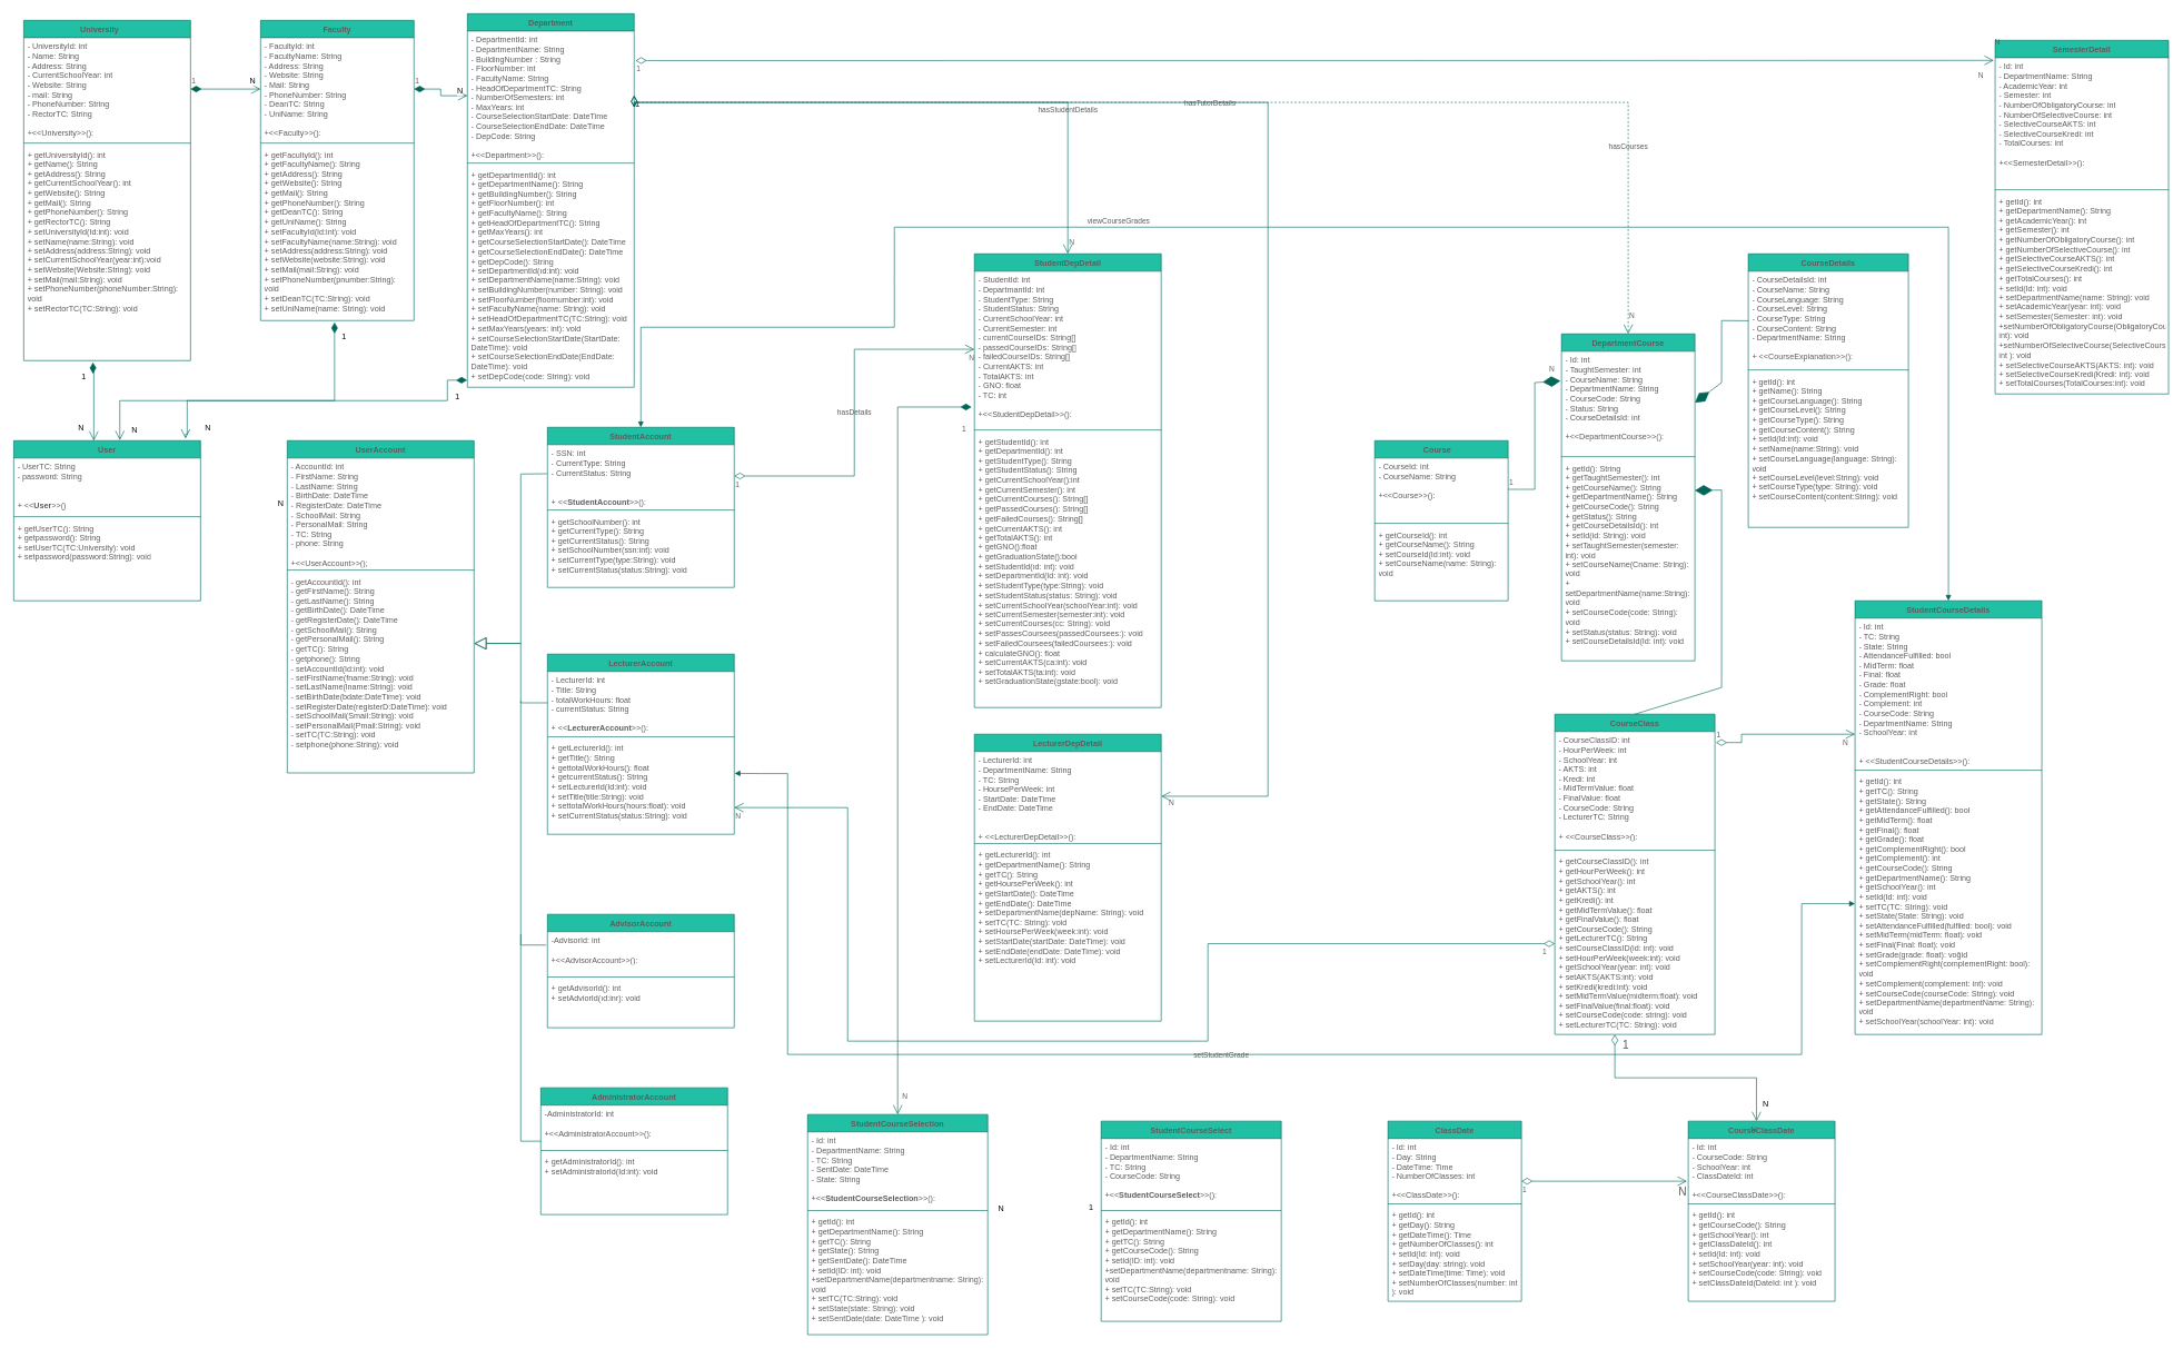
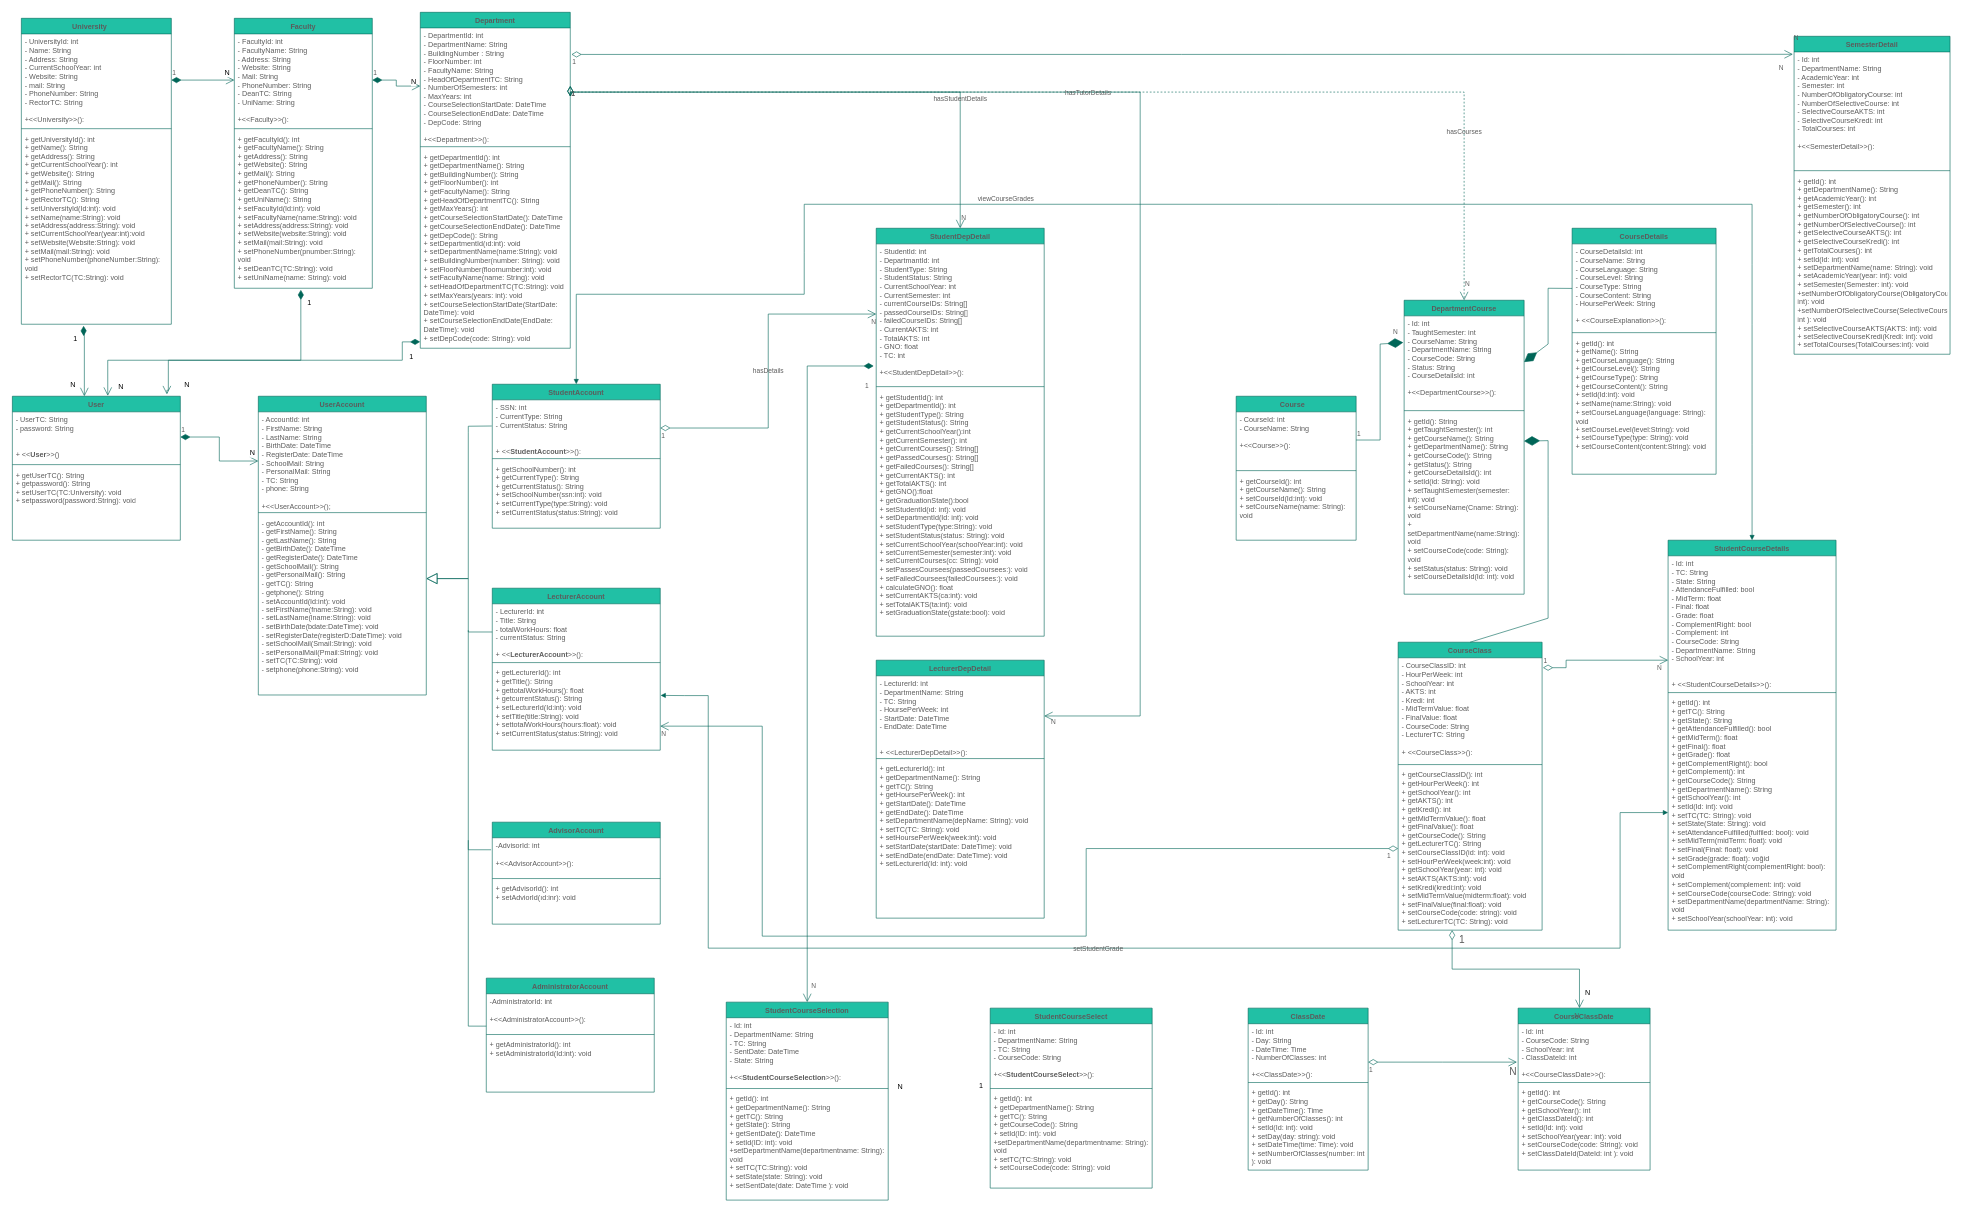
- <mxCell id="29" value="&lt;div data-sider-select-id=&quot;e7e1b125-0d95-4fcf-bffc-712faa0a1368&quot;&gt;&lt;div data-sider-select-id=&quot;e7e1b125-0d95-4fcf-bffc-712faa0a1368&quot;&gt;- CourseDetailsId: int&lt;/div&gt;- CourseName: String&lt;div data-sider-select-id=&quot;9587d084-6dbc-48fc-8ab2-5a5a3cc5068d&quot;&gt;- CourseLanguage: String&lt;div data-sider-select-id=&quot;2bb0a533-ba01-4e8d-858a-650f5f708753&quot;&gt;- CourseLevel: String&lt;/div&gt;&lt;div data-sider-select-id=&quot;0b21a946-96f5-46fe-a833-912b8067c0aa&quot;&gt;- CourseType: String&lt;/div&gt;&lt;div data-sider-select-id=&quot;4fda2e25-c6ac-423b-8773-eb0bc57503a6&quot;&gt;- CourseContent: String&lt;/div&gt;&lt;/div&gt;&lt;div data-sider-select-id=&quot;7a4aff4a-74e6-4f9e-8e1c-4c7da53a5fc5&quot;&gt;- DepartmentName: String&lt;/div&gt;&lt;div&gt;&lt;br&gt;&lt;/div&gt;&lt;div&gt;+ &amp;lt;&amp;lt;CourseExplanation&amp;gt;&amp;gt;():&lt;/div&gt;&lt;/div&gt;" style="text;strokeColor=none;fillColor=none;align=left;verticalAlign=top;spacingLeft=4;spacingRight=4;overflow=hidden;rotatable=0;points=[[0,0.5],[1,0.5]];portConstraint=eastwest;whiteSpace=wrap;html=1;labelBackgroundColor=none;fontColor=#5C5C5C;" parent="28" vertex="1"><mxGeometry y="26" width="240" height="144" as="geometry" /></mxCell>
+ <mxCell id="29" value="&lt;div data-sider-select-id=&quot;e7e1b125-0d95-4fcf-bffc-712faa0a1368&quot;&gt;&lt;div data-sider-select-id=&quot;e7e1b125-0d95-4fcf-bffc-712faa0a1368&quot;&gt;- CourseDetailsId: int&lt;/div&gt;- CourseName: String&lt;div data-sider-select-id=&quot;9587d084-6dbc-48fc-8ab2-5a5a3cc5068d&quot;&gt;- CourseLanguage: String&lt;div data-sider-select-id=&quot;2bb0a533-ba01-4e8d-858a-650f5f708753&quot;&gt;- CourseLevel: String&lt;/div&gt;&lt;div data-sider-select-id=&quot;0b21a946-96f5-46fe-a833-912b8067c0aa&quot;&gt;- CourseType: String&lt;/div&gt;&lt;div data-sider-select-id=&quot;4fda2e25-c6ac-423b-8773-eb0bc57503a6&quot;&gt;- CourseContent: String&lt;/div&gt;&lt;/div&gt;&lt;div data-sider-select-id=&quot;7a4aff4a-74e6-4f9e-8e1c-4c7da53a5fc5&quot;&gt;- HoursePerWeek: String&lt;/div&gt;&lt;div&gt;&lt;br&gt;&lt;/div&gt;&lt;div&gt;+ &amp;lt;&amp;lt;CourseExplanation&amp;gt;&amp;gt;():&lt;/div&gt;&lt;/div&gt;" style="text;strokeColor=none;fillColor=none;align=left;verticalAlign=top;spacingLeft=4;spacingRight=4;overflow=hidden;rotatable=0;points=[[0,0.5],[1,0.5]];portConstraint=eastwest;whiteSpace=wrap;html=1;labelBackgroundColor=none;fontColor=#5C5C5C;" parent="28" vertex="1"><mxGeometry y="26" width="240" height="144" as="geometry" /></mxCell>
+ <mxCell id="79" value="1" style="endArrow=open;html=1;endSize=12;startArrow=diamondThin;startSize=14;startFill=1;edgeStyle=orthogonalEdgeStyle;align=left;verticalAlign=bottom;rounded=0;entryX=0;entryY=0.5;entryDx=0;entryDy=0;labelBackgroundColor=none;strokeColor=#006658;fontColor=#5c5c5c;" parent="1" source="76" target="3" edge="1"><mxGeometry x="-1" y="3" relative="1" as="geometry"><mxPoint x="310" y="730" as="sourcePoint" /><mxPoint x="460" y="745" as="targetPoint" /><mxPoint as="offset" /></mxGeometry></mxCell>
